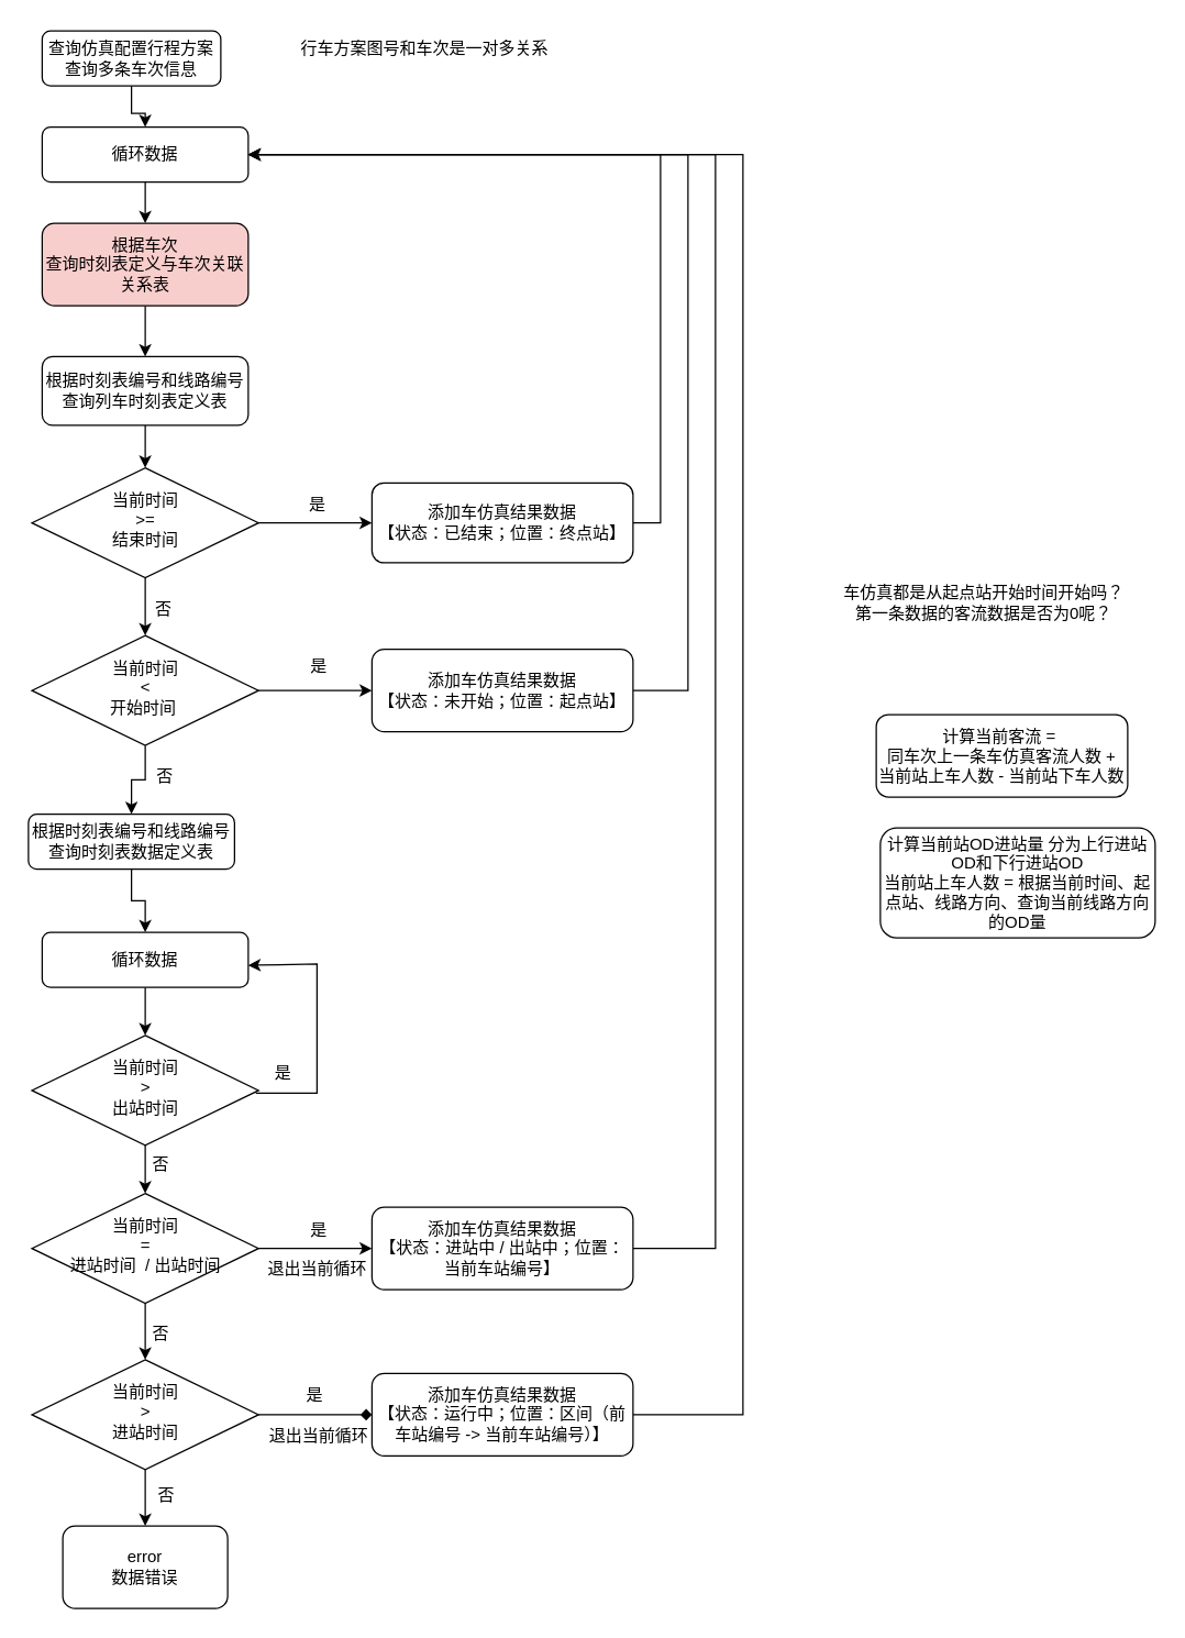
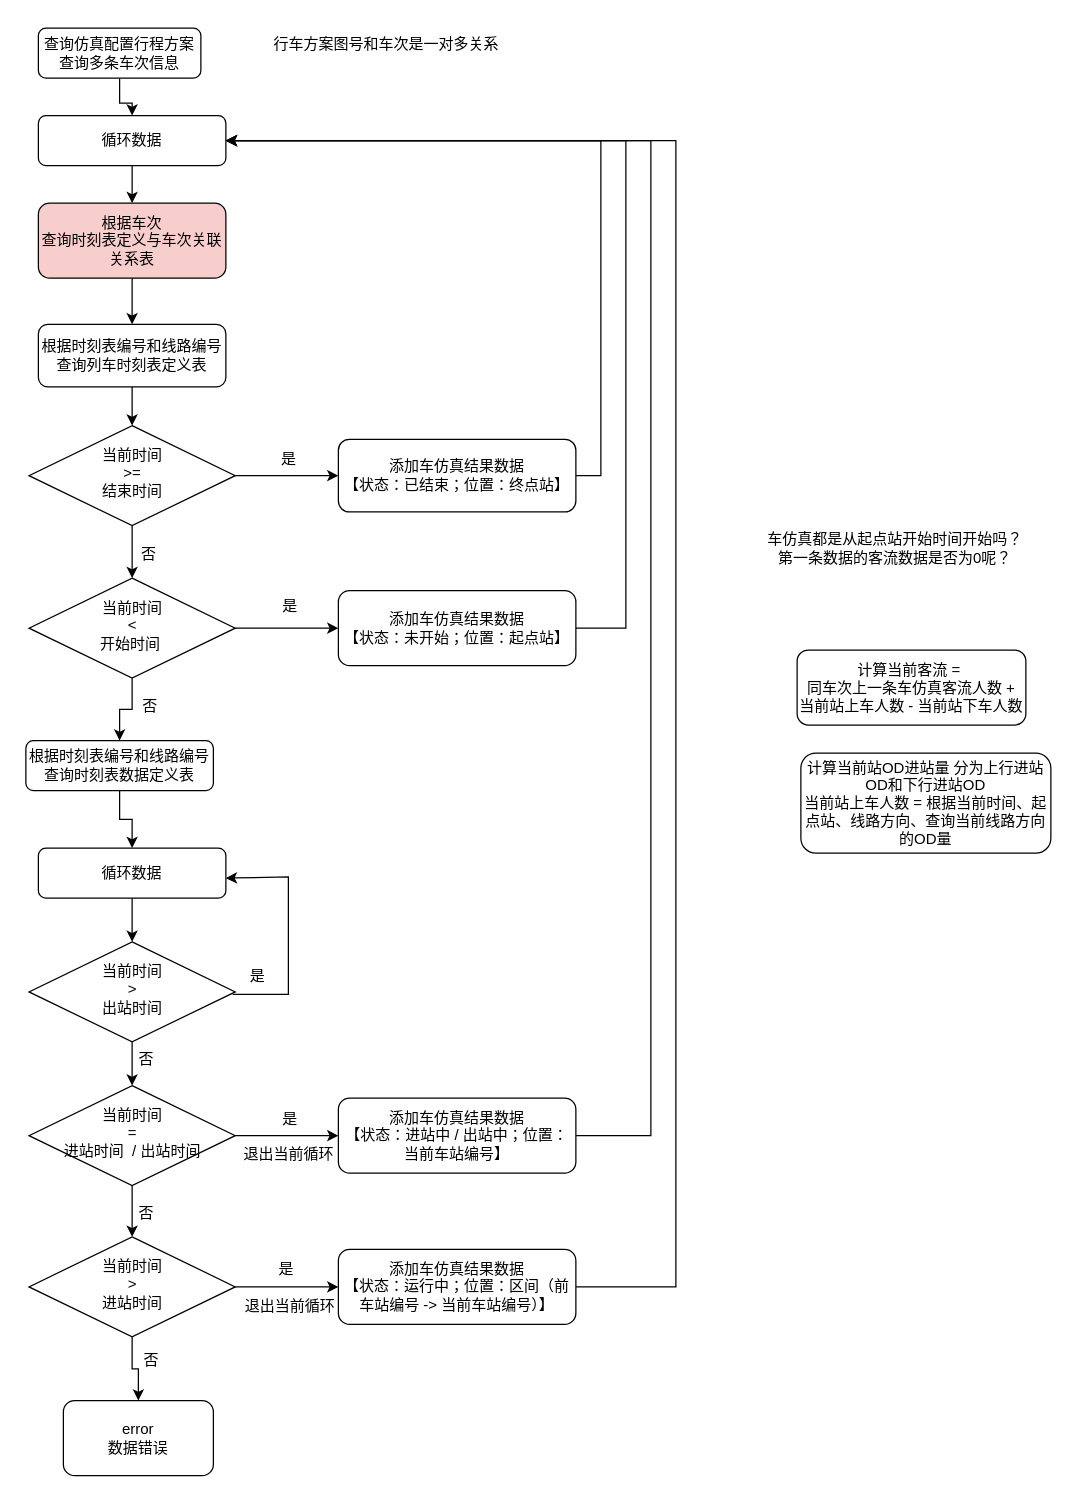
- <mxCell id="38" style="edgeStyle=orthogonalEdgeStyle;rounded=0;orthogonalLoop=1;jettySize=auto;html=1;entryX=0;entryY=0.5;entryDx=0;entryDy=0;endArrow=diamond;" edge="1" parent="1" source="40" target="43"><mxGeometry relative="1" as="geometry" /></mxCell>
+ <mxCell id="38" style="edgeStyle=orthogonalEdgeStyle;rounded=0;orthogonalLoop=1;jettySize=auto;html=1;entryX=0;entryY=0.5;entryDx=0;entryDy=0;" edge="1" parent="1" source="40" target="43"><mxGeometry relative="1" as="geometry" /></mxCell>
- <mxCell id="46" value="error&lt;br&gt;数据错误" style="rounded=1;whiteSpace=wrap;html=1;" vertex="1" parent="1"><mxGeometry x="45" y="1110" width="120" height="60" as="geometry" /></mxCell>
+ <mxCell id="46" value="error&lt;br&gt;数据错误" style="rounded=1;whiteSpace=wrap;html=1;" vertex="1" parent="1"><mxGeometry x="50" y="1120" width="120" height="60" as="geometry" /></mxCell>
